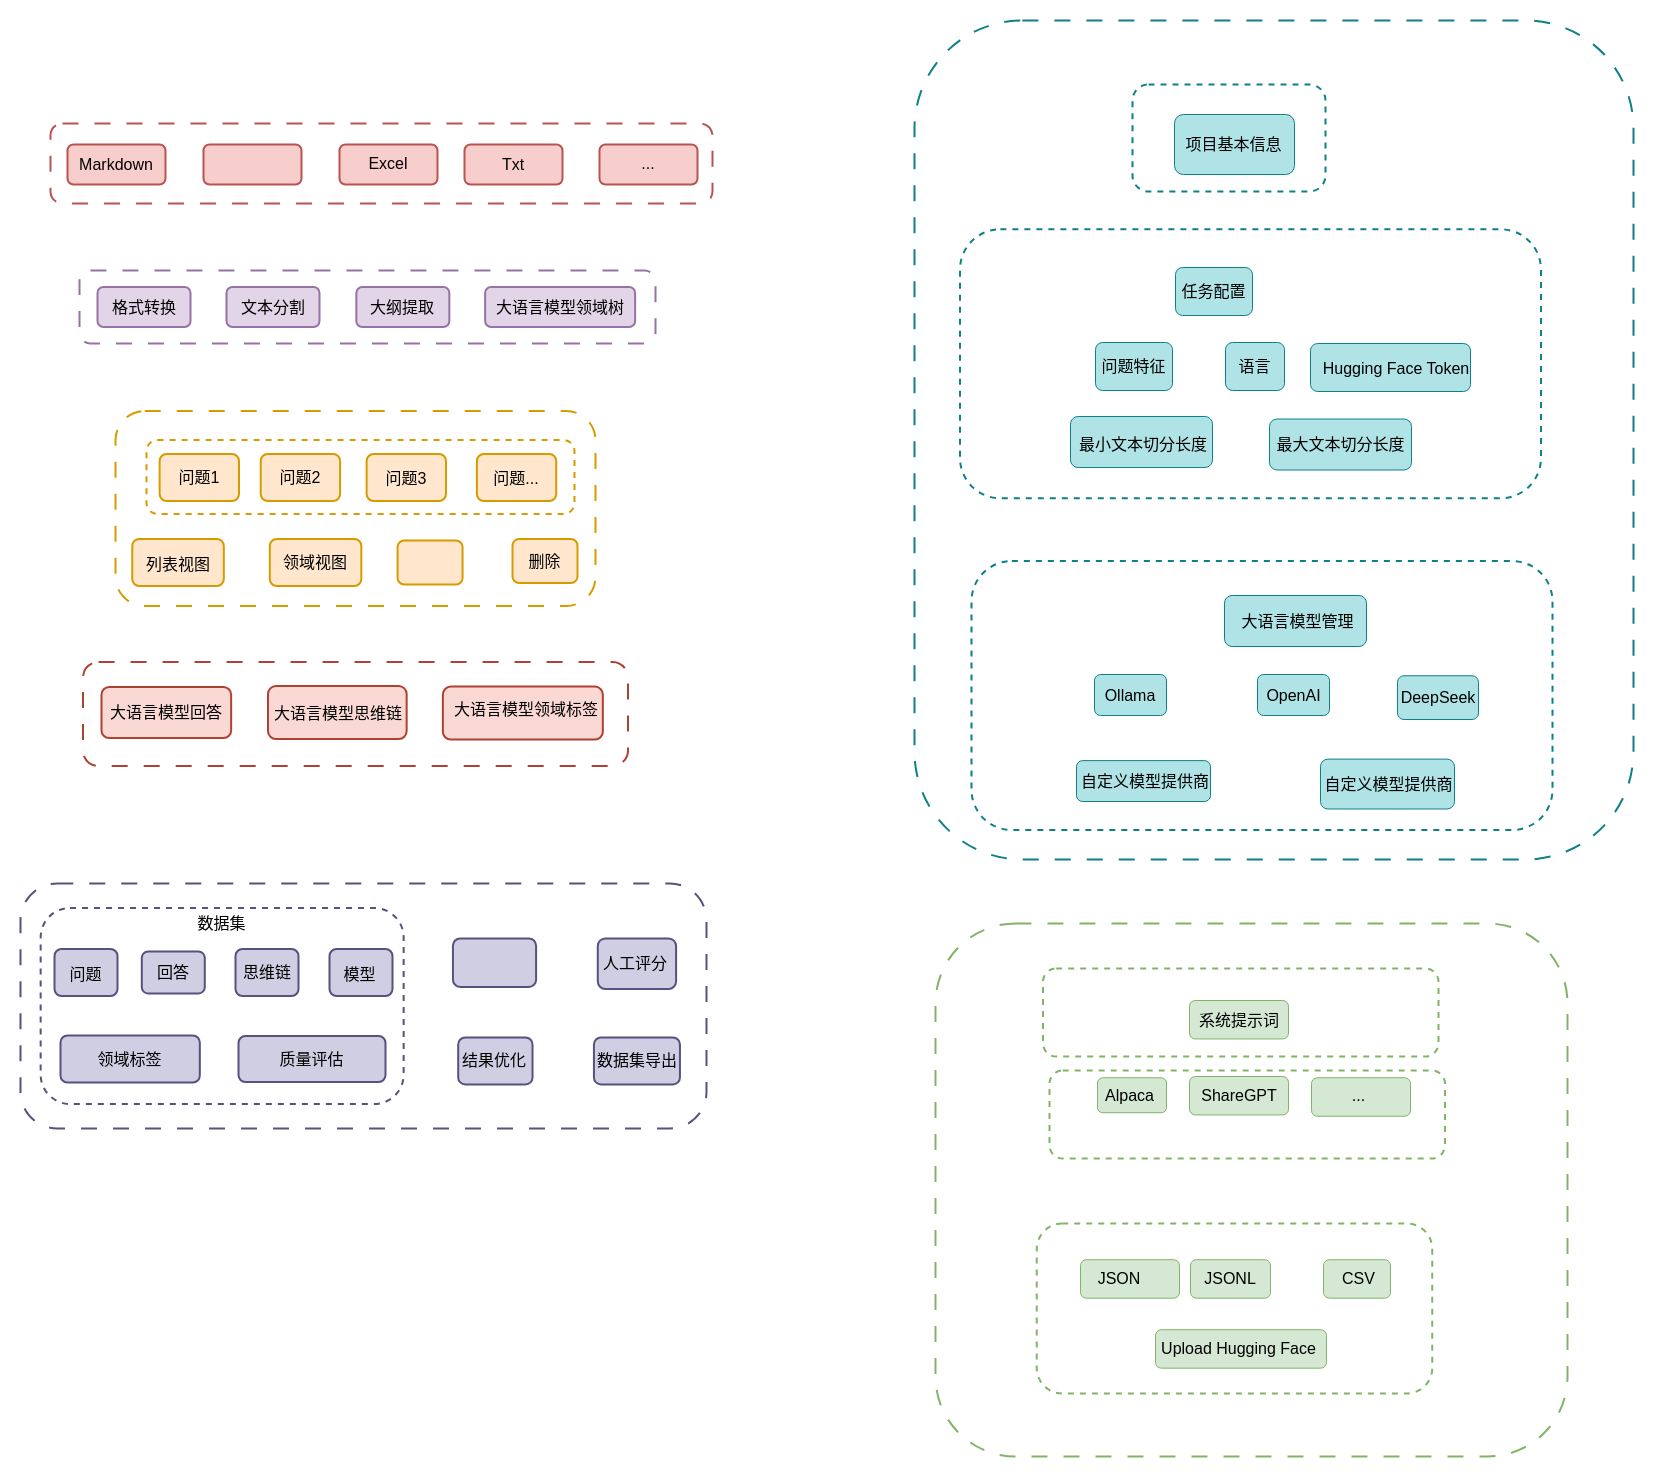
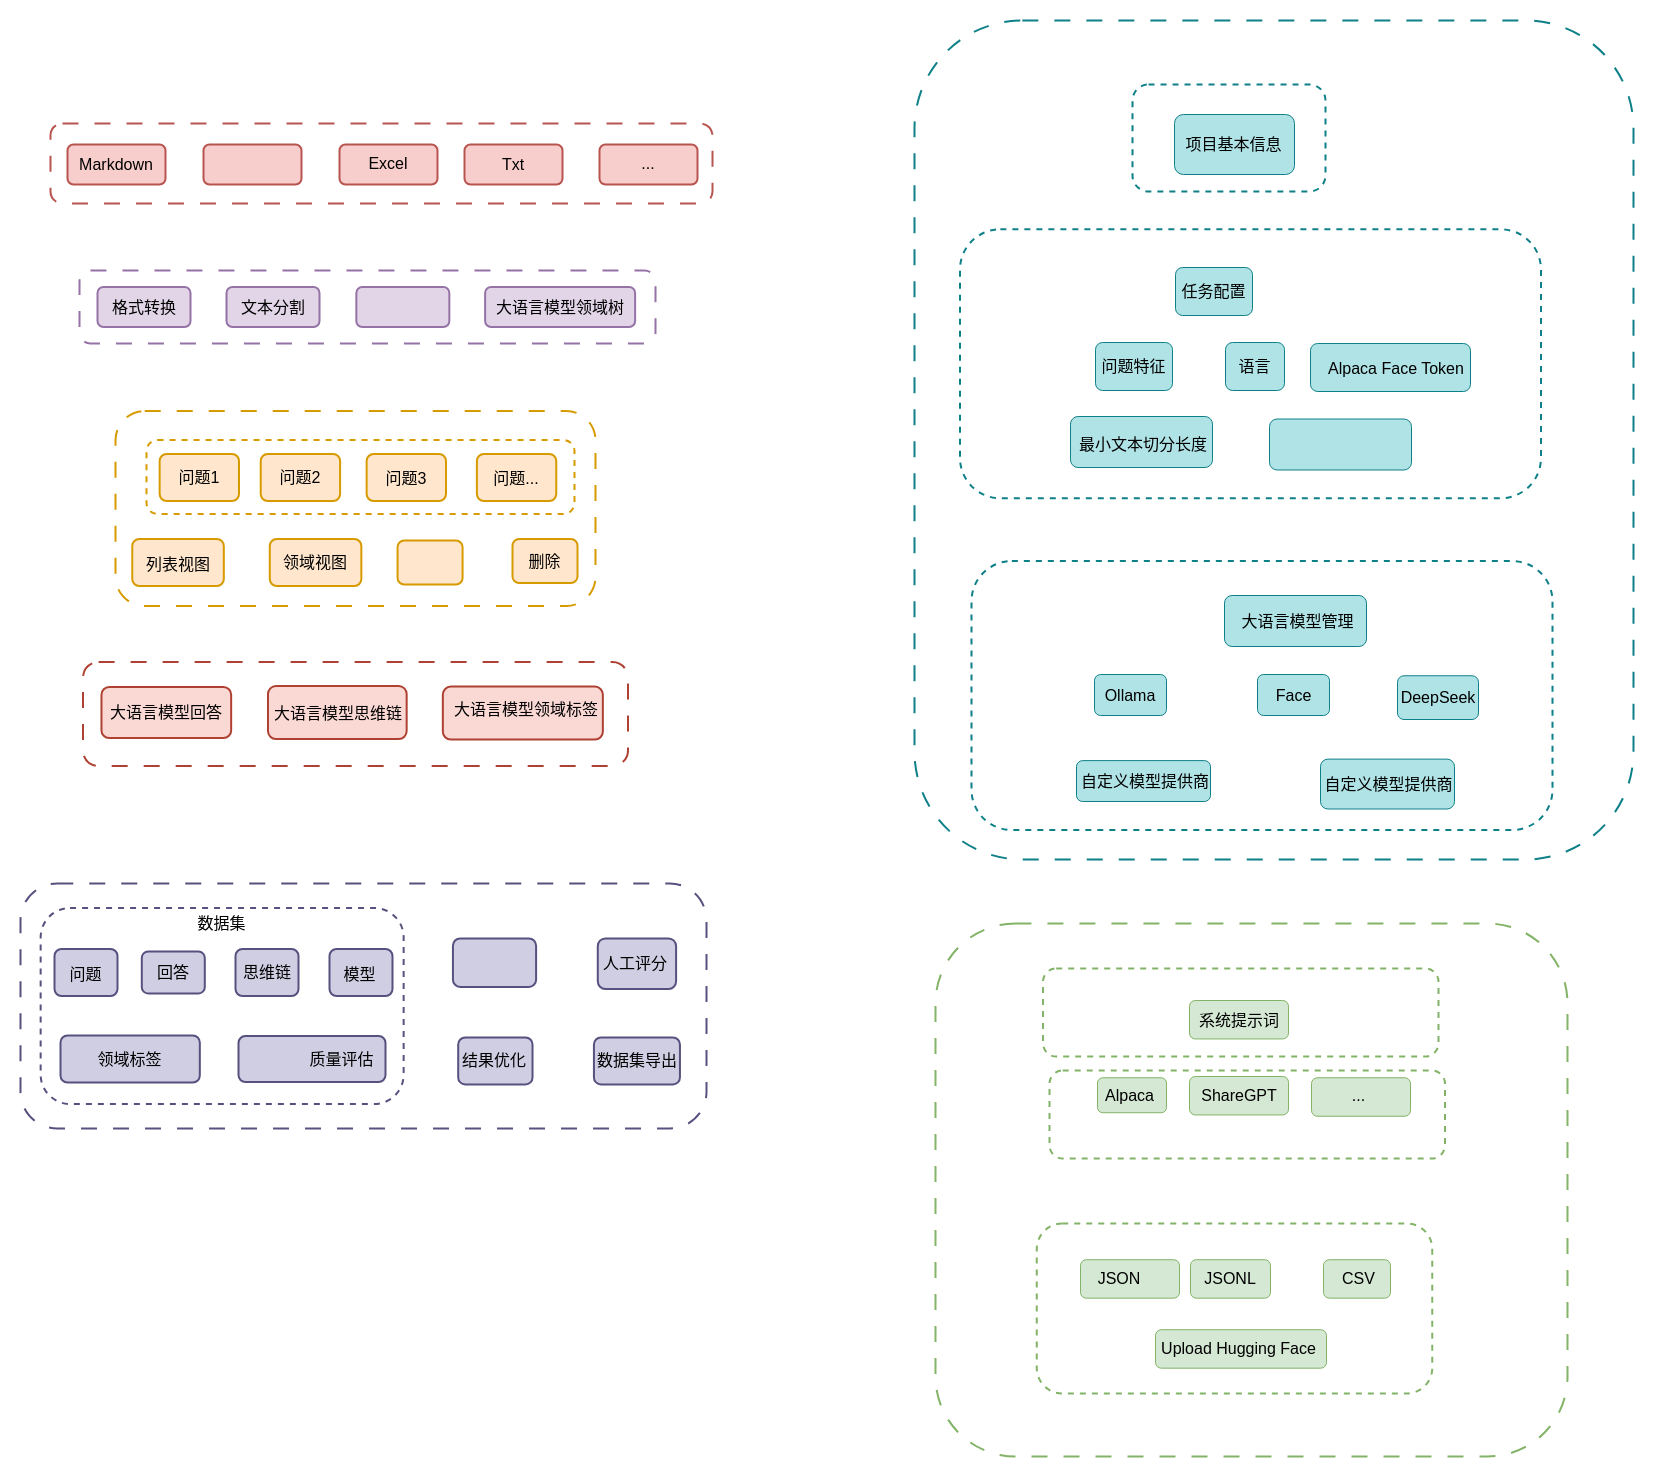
- <mxCell id="74" value="&lt;span style=&quot;font-size: 16px;&quot;&gt;大纲提取&lt;/span&gt;" style="text;html=1;align=center;verticalAlign=middle;whiteSpace=wrap;rounded=0;" vertex="1" parent="1"><mxGeometry x="368.34" y="291.5" width="68" height="30" as="geometry" /></mxCell>
- <mxCell id="100" value="&lt;span style=&quot;font-size: 16px;&quot;&gt;Hugging Face Token&lt;/span&gt;" style="text;html=1;align=center;verticalAlign=middle;whiteSpace=wrap;rounded=0;" vertex="1" parent="1"><mxGeometry x="1318" y="353" width="156" height="30" as="geometry" /></mxCell>
+ <mxCell id="100" value="&lt;span style=&quot;font-size: 16px;&quot;&gt;Alpaca Face Token&lt;/span&gt;" style="text;html=1;align=center;verticalAlign=middle;whiteSpace=wrap;rounded=0;" vertex="1" parent="1"><mxGeometry x="1318" y="353" width="156" height="30" as="geometry" /></mxCell>
- <mxCell id="102" value="&lt;span style=&quot;font-size: 16px;&quot;&gt;最大文本切分长度&lt;/span&gt;" style="text;html=1;align=center;verticalAlign=middle;whiteSpace=wrap;rounded=0;" vertex="1" parent="1"><mxGeometry x="1271" y="429" width="139" height="30" as="geometry" /></mxCell>
- <mxCell id="105" value="&lt;span style=&quot;font-size: 16px;&quot;&gt;OpenAI&lt;/span&gt;" style="text;html=1;align=center;verticalAlign=middle;whiteSpace=wrap;rounded=0;" vertex="1" parent="1"><mxGeometry x="1267.5" y="680" width="51" height="30" as="geometry" /></mxCell>
+ <mxCell id="105" value="&lt;span style=&quot;font-size: 16px;&quot;&gt;Face&lt;/span&gt;" style="text;html=1;align=center;verticalAlign=middle;whiteSpace=wrap;rounded=0;" vertex="1" parent="1"><mxGeometry x="1267.5" y="680" width="51" height="30" as="geometry" /></mxCell>
- <mxCell id="92" value="&lt;span style=&quot;font-size: 16px;&quot;&gt;质量评估&lt;/span&gt;" style="text;html=1;align=center;verticalAlign=middle;whiteSpace=wrap;rounded=0;" vertex="1" parent="1"><mxGeometry x="278" y="1043.75" width="67" height="29.5" as="geometry" /></mxCell>
+ <mxCell id="92" value="&lt;span style=&quot;font-size: 16px;&quot;&gt;质量评估&lt;/span&gt;" style="text;html=1;align=center;verticalAlign=middle;whiteSpace=wrap;rounded=0;" vertex="1" parent="1"><mxGeometry x="308" y="1043.75" width="67" height="29.5" as="geometry" /></mxCell>
